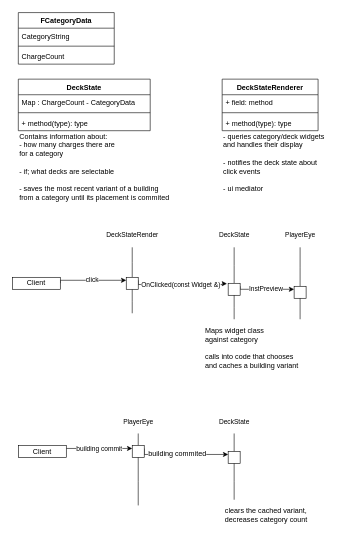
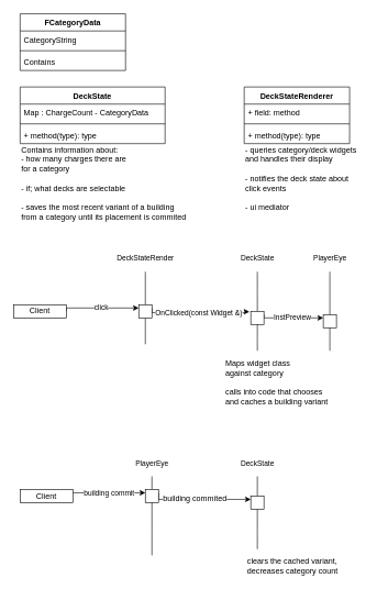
- <mxCell id="40" value="ChargeCount" style="text;strokeColor=none;fillColor=none;align=left;verticalAlign=top;spacingLeft=4;spacingRight=4;overflow=hidden;rotatable=0;points=[[0,0.5],[1,0.5]];portConstraint=eastwest;" vertex="1" parent="37"><mxGeometry y="60" width="160" height="26" as="geometry" /></mxCell>
+ <mxCell id="40" value="Contains" style="text;strokeColor=none;fillColor=none;align=left;verticalAlign=top;spacingLeft=4;spacingRight=4;overflow=hidden;rotatable=0;points=[[0,0.5],[1,0.5]];portConstraint=eastwest;" vertex="1" parent="37"><mxGeometry y="60" width="160" height="26" as="geometry" /></mxCell>
